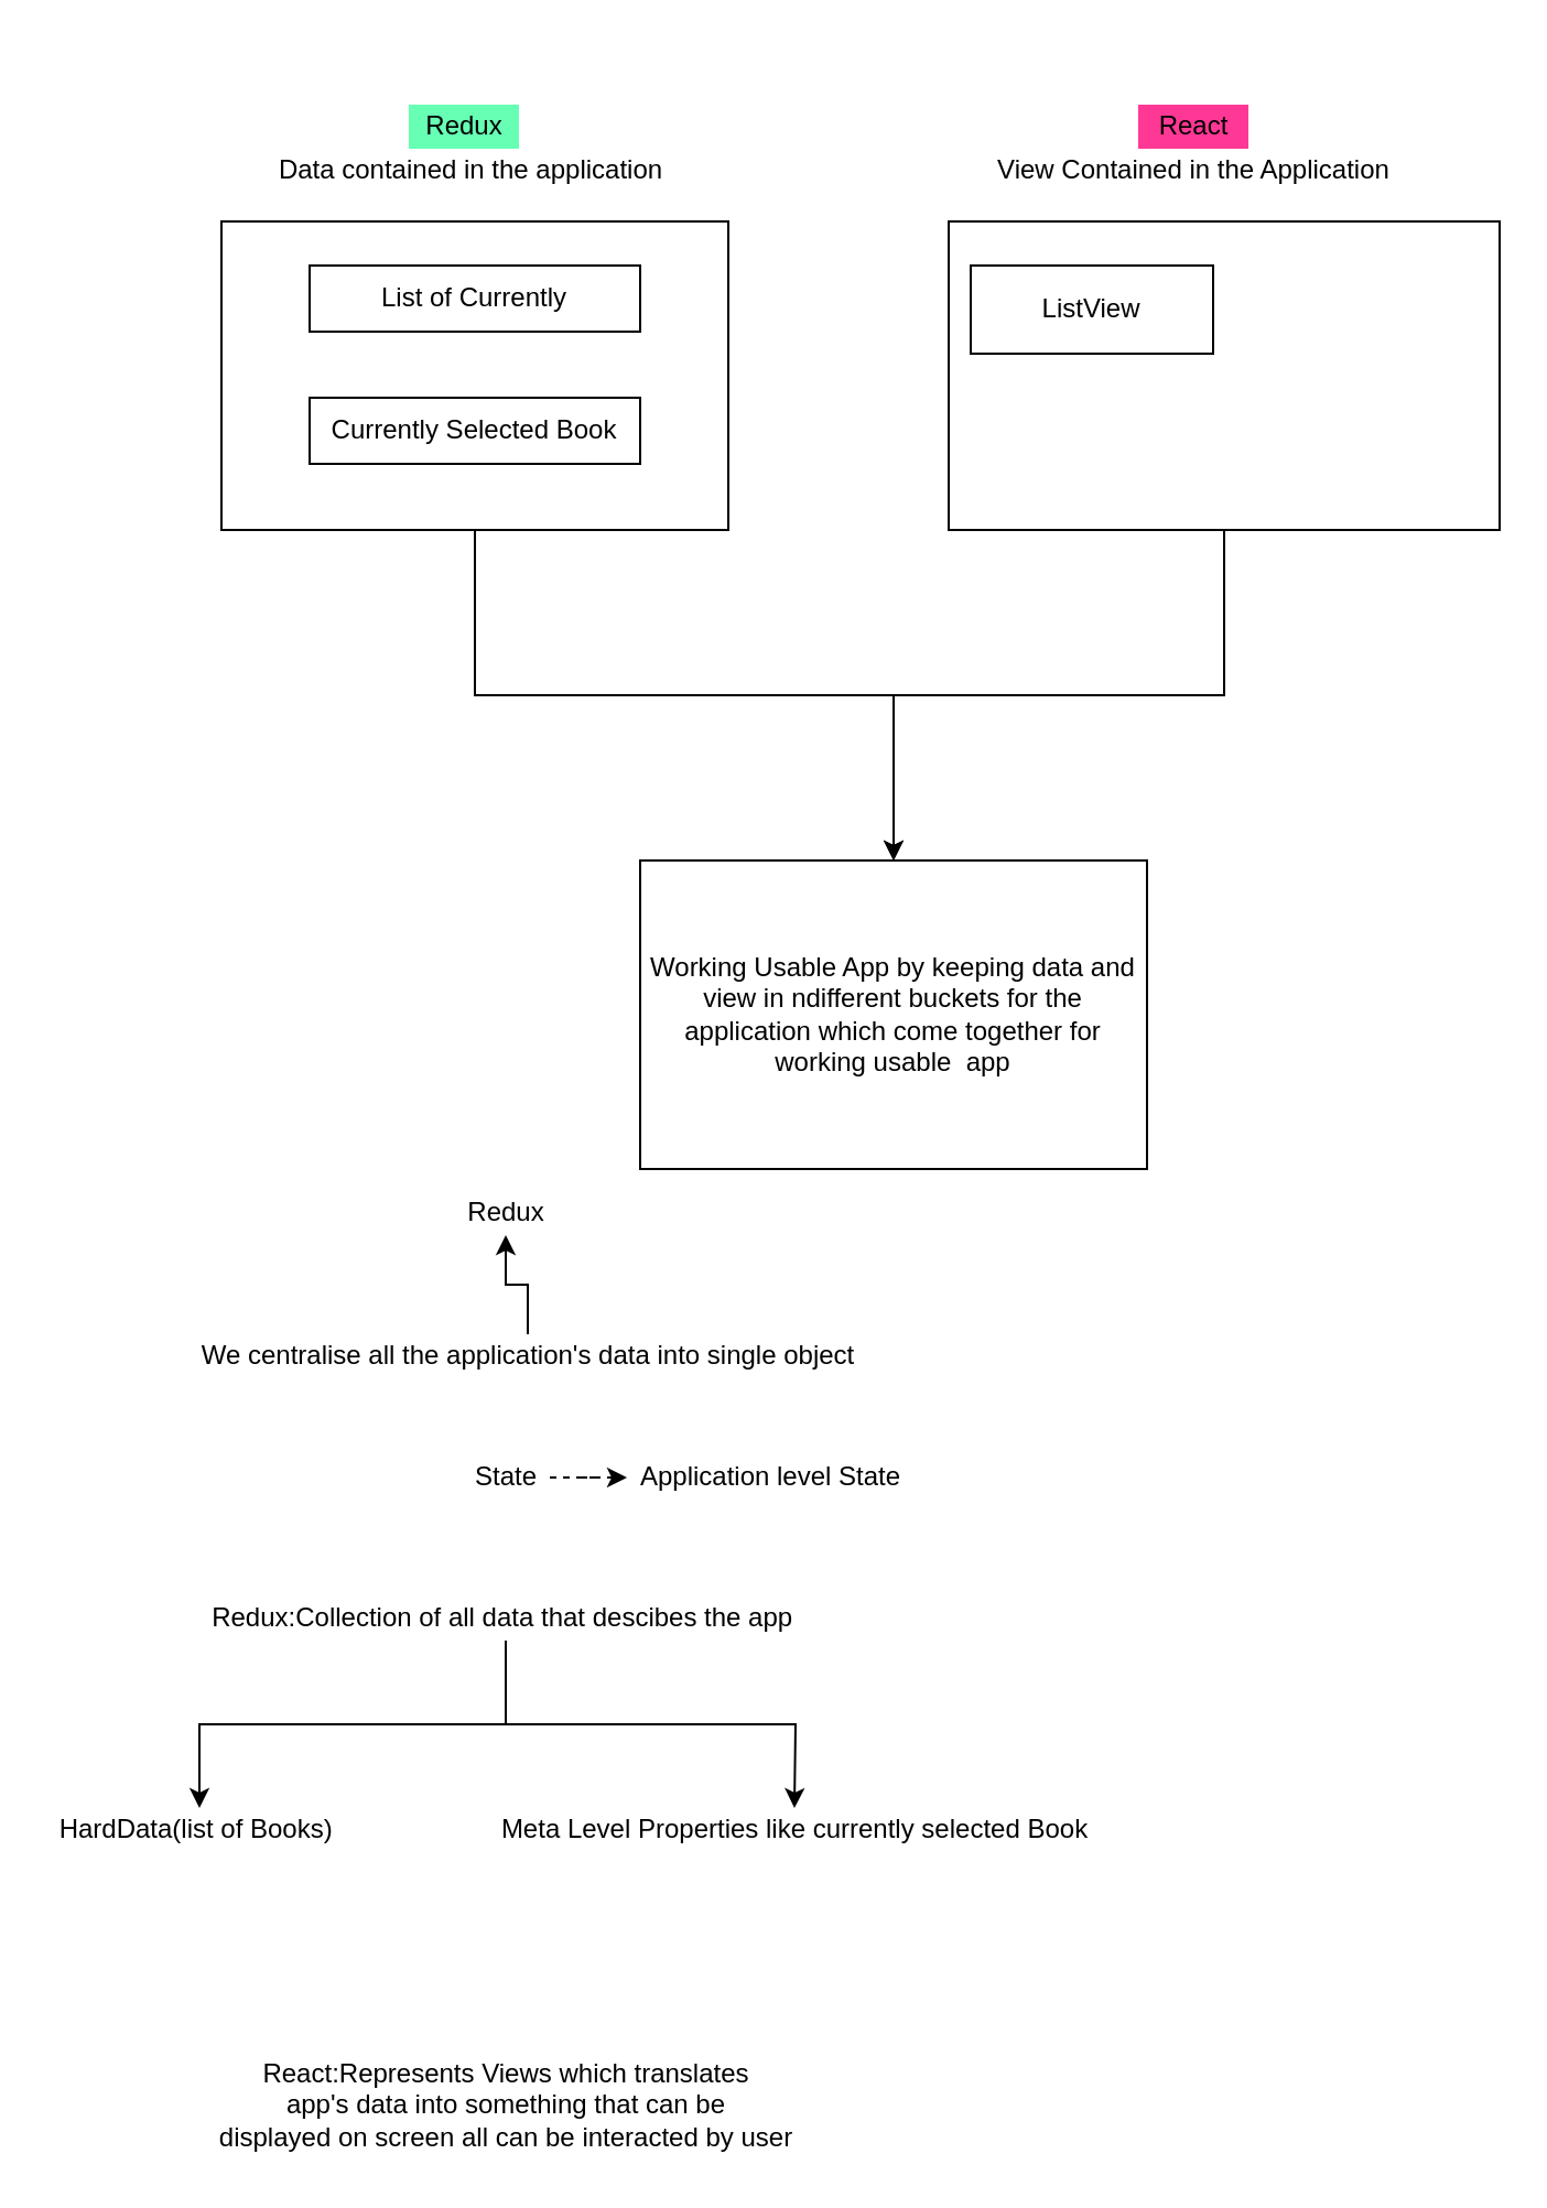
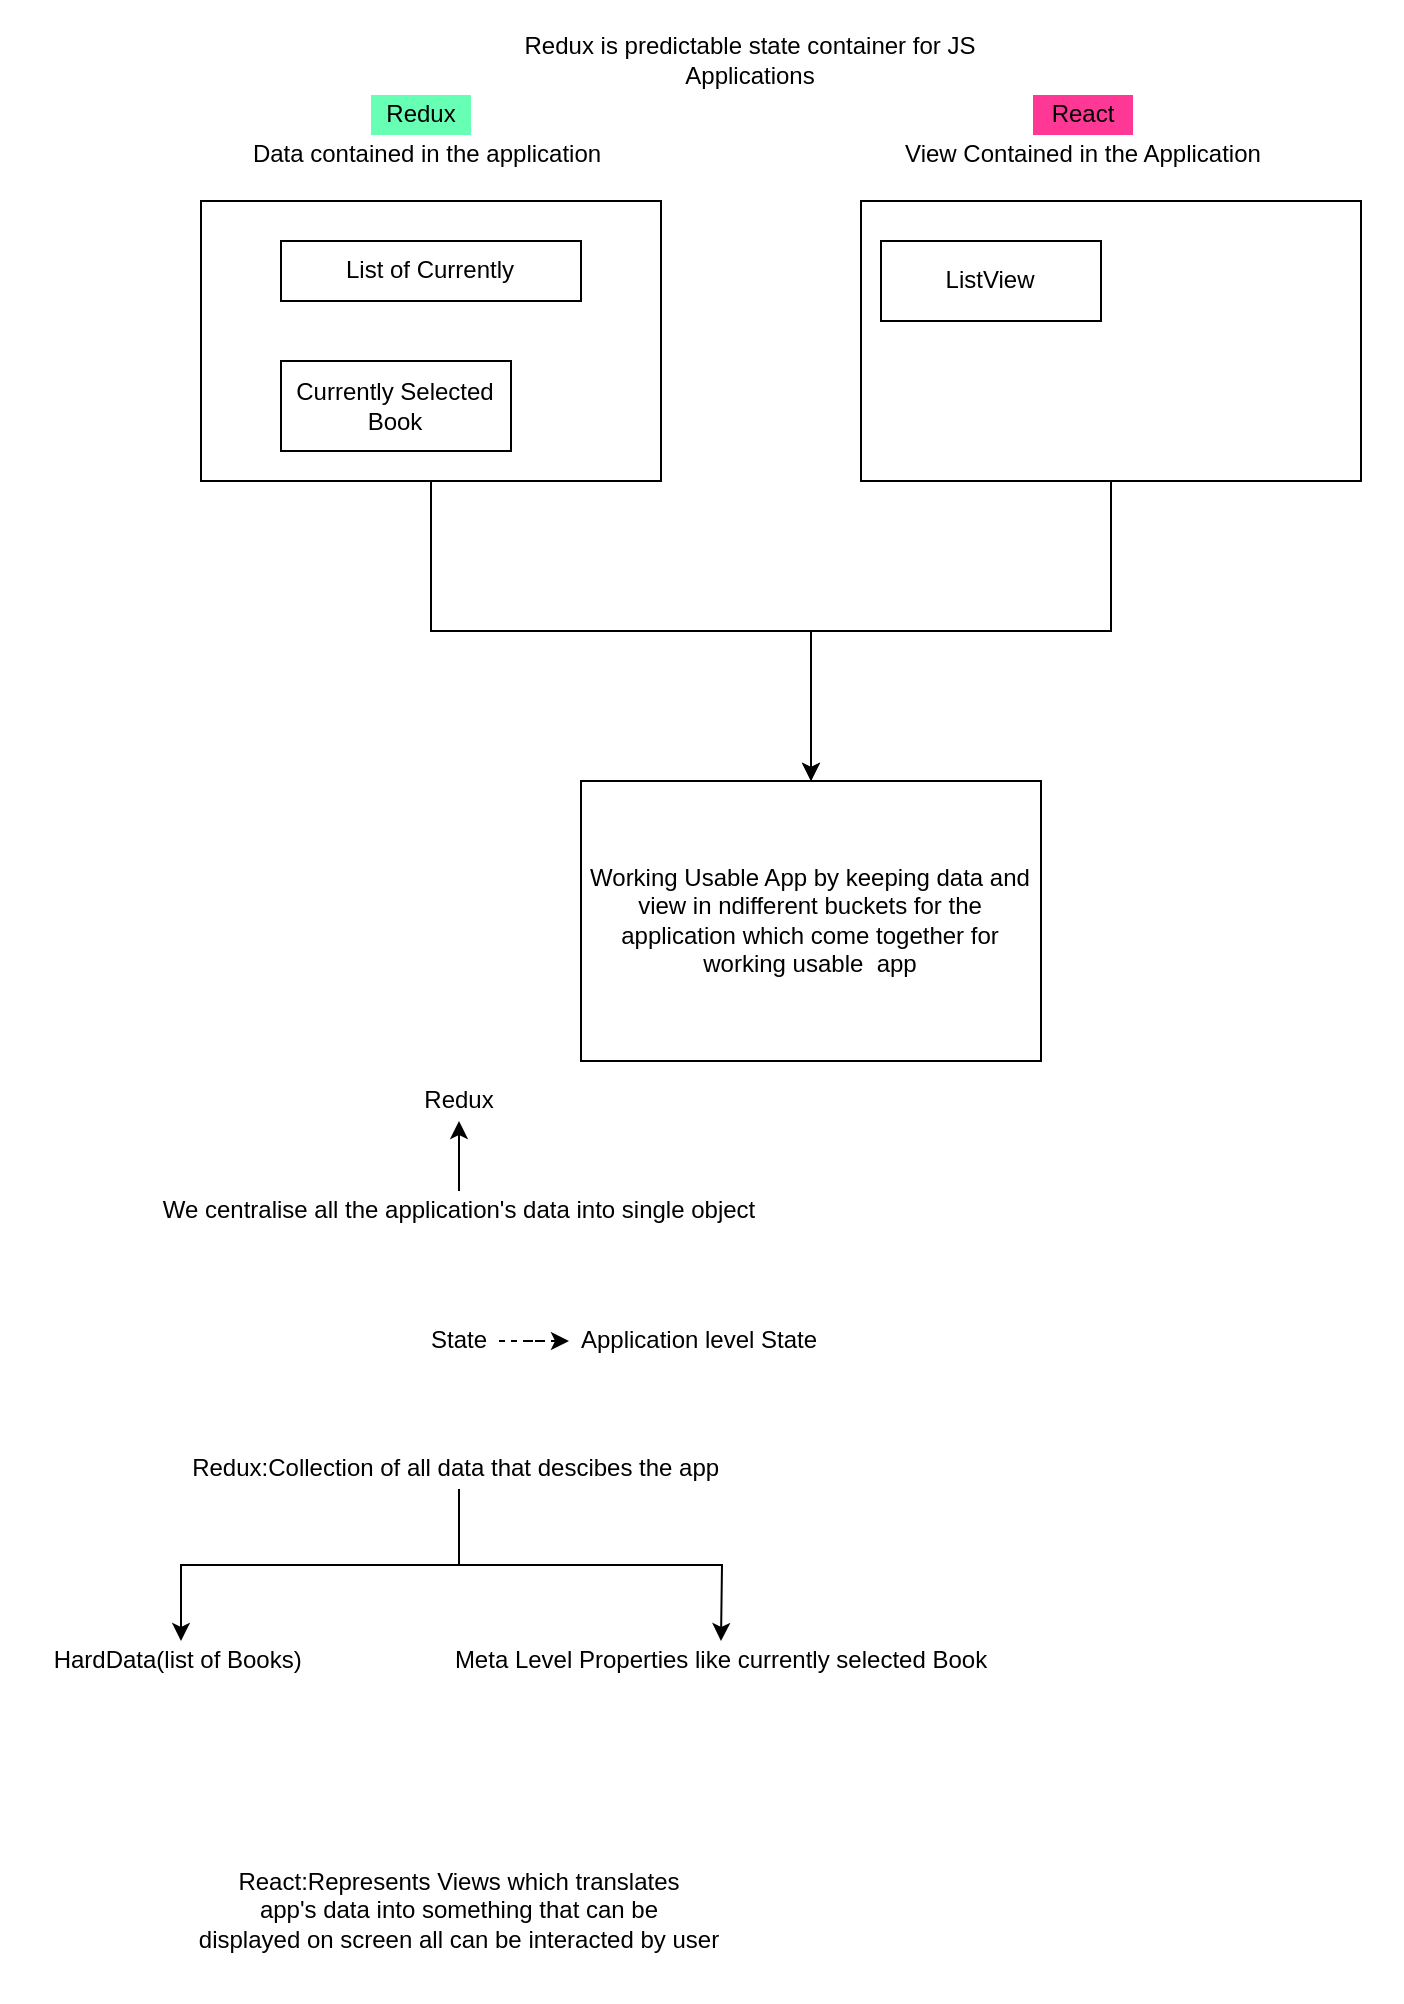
+ <mxCell id="5" value="Redux is predictable state container for JS Applications" style="text;html=1;strokeColor=none;fillColor=none;align=center;verticalAlign=middle;whiteSpace=wrap;rounded=0;" vertex="1" parent="1"><mxGeometry x="250" y="20" width="250" height="20" as="geometry" /></mxCell>
- <mxCell id="7" value="Currently Selected Book" style="rounded=0;whiteSpace=wrap;html=1;" vertex="1" parent="1"><mxGeometry x="140" y="180" width="150" height="30" as="geometry" /></mxCell>
+ <mxCell id="7" value="Currently Selected Book" style="rounded=0;whiteSpace=wrap;html=1;" vertex="1" parent="1"><mxGeometry x="140" y="180" width="115" height="45" as="geometry" /></mxCell>
- <mxCell id="22" value="We centralise all the application's data into single object" style="text;html=1;align=center;verticalAlign=middle;resizable=0;points=[];autosize=1;" vertex="1" parent="1"><mxGeometry x="84" y="605" width="310" height="20" as="geometry" /></mxCell>
+ <mxCell id="22" value="We centralise all the application's data into single object" style="text;html=1;align=center;verticalAlign=middle;resizable=0;points=[];autosize=1;" vertex="1" parent="1"><mxGeometry x="74" y="595" width="310" height="20" as="geometry" /></mxCell>
